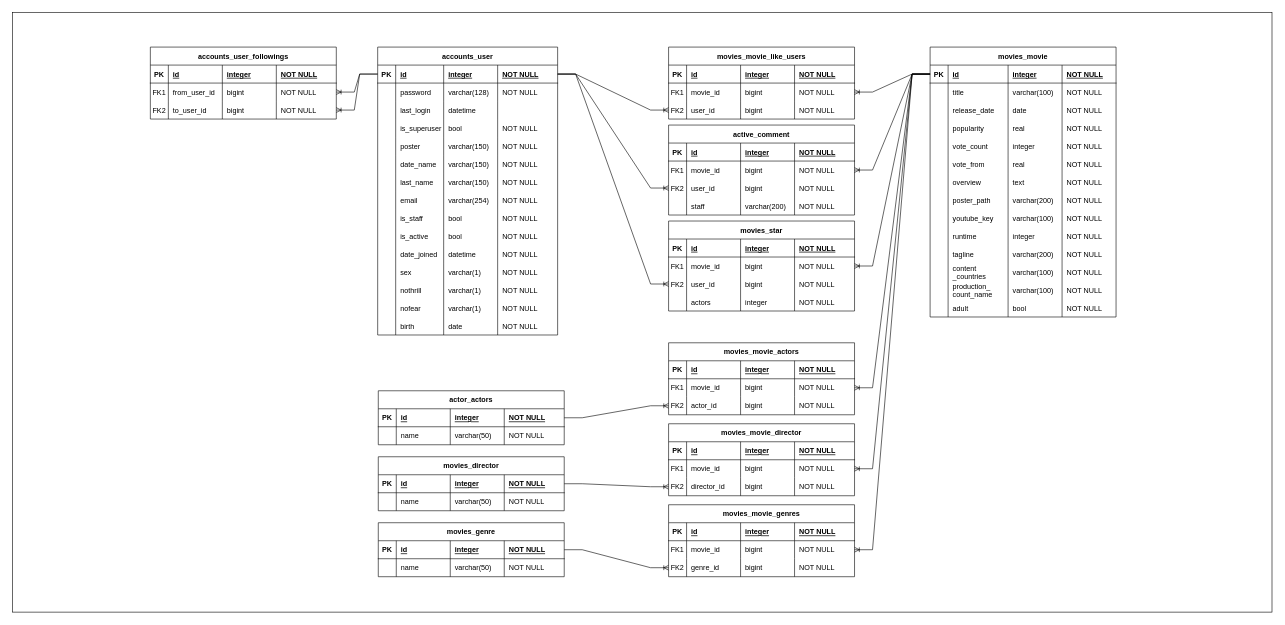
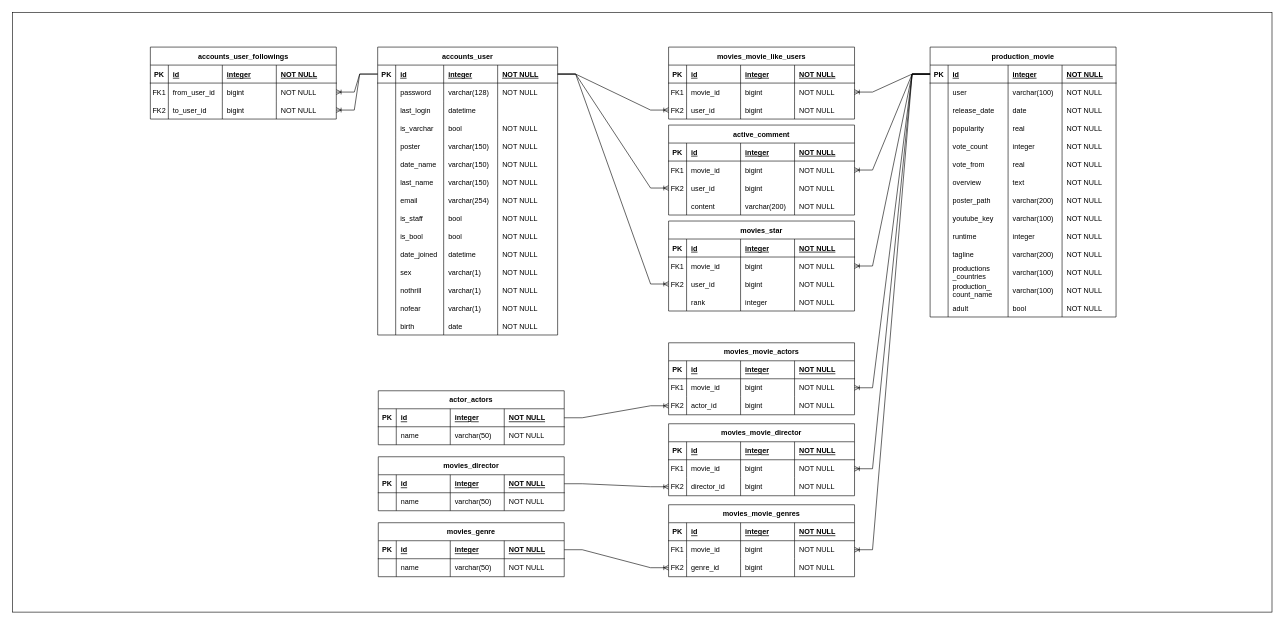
- <mxCell id="96" value="movies_movie" style="shape=table;startSize=30;container=1;collapsible=1;childLayout=tableLayout;fixedRows=1;rowLines=0;fontStyle=1;align=center;resizeLast=1;" vertex="1" parent="1"><mxGeometry x="1550" y="78" width="310" height="450" as="geometry" /></mxCell>
+ <mxCell id="96" value="production_movie" style="shape=table;startSize=30;container=1;collapsible=1;childLayout=tableLayout;fixedRows=1;rowLines=0;fontStyle=1;align=center;resizeLast=1;" vertex="1" parent="1"><mxGeometry x="1550" y="78" width="310" height="450" as="geometry" /></mxCell>
- <mxCell id="104" value="title" style="shape=partialRectangle;connectable=0;fillColor=none;top=0;left=0;bottom=0;right=0;align=left;spacingLeft=6;overflow=hidden;" vertex="1" parent="102"><mxGeometry x="30" width="100" height="30" as="geometry"><mxRectangle width="100" height="30" as="alternateBounds" /></mxGeometry></mxCell>
+ <mxCell id="104" value="user" style="shape=partialRectangle;connectable=0;fillColor=none;top=0;left=0;bottom=0;right=0;align=left;spacingLeft=6;overflow=hidden;" vertex="1" parent="102"><mxGeometry x="30" width="100" height="30" as="geometry"><mxRectangle width="100" height="30" as="alternateBounds" /></mxGeometry></mxCell>
- <mxCell id="22" value="is_superuser" style="shape=partialRectangle;connectable=0;fillColor=none;top=0;left=0;bottom=0;right=0;align=left;spacingLeft=6;overflow=hidden;" vertex="1" parent="20"><mxGeometry x="30" width="80" height="30" as="geometry"><mxRectangle width="80" height="30" as="alternateBounds" /></mxGeometry></mxCell>
+ <mxCell id="22" value="is_varchar" style="shape=partialRectangle;connectable=0;fillColor=none;top=0;left=0;bottom=0;right=0;align=left;spacingLeft=6;overflow=hidden;" vertex="1" parent="20"><mxGeometry x="30" width="80" height="30" as="geometry"><mxRectangle width="80" height="30" as="alternateBounds" /></mxGeometry></mxCell>
- <mxCell id="239" value="staff" style="shape=partialRectangle;connectable=0;fillColor=none;top=0;left=0;bottom=0;right=0;align=left;spacingLeft=6;overflow=hidden;" vertex="1" parent="237"><mxGeometry x="30" width="90" height="30" as="geometry"><mxRectangle width="90" height="30" as="alternateBounds" /></mxGeometry></mxCell>
+ <mxCell id="239" value="content" style="shape=partialRectangle;connectable=0;fillColor=none;top=0;left=0;bottom=0;right=0;align=left;spacingLeft=6;overflow=hidden;" vertex="1" parent="237"><mxGeometry x="30" width="90" height="30" as="geometry"><mxRectangle width="90" height="30" as="alternateBounds" /></mxGeometry></mxCell>
- <mxCell id="52" value="is_active" style="shape=partialRectangle;connectable=0;fillColor=none;top=0;left=0;bottom=0;right=0;align=left;spacingLeft=6;overflow=hidden;" vertex="1" parent="50"><mxGeometry x="30" width="80" height="30" as="geometry"><mxRectangle width="80" height="30" as="alternateBounds" /></mxGeometry></mxCell>
+ <mxCell id="52" value="is_bool" style="shape=partialRectangle;connectable=0;fillColor=none;top=0;left=0;bottom=0;right=0;align=left;spacingLeft=6;overflow=hidden;" vertex="1" parent="50"><mxGeometry x="30" width="80" height="30" as="geometry"><mxRectangle width="80" height="30" as="alternateBounds" /></mxGeometry></mxCell>
- <mxCell id="154" value="content&#10;_countries" style="shape=partialRectangle;connectable=0;fillColor=none;top=0;left=0;bottom=0;right=0;align=left;spacingLeft=6;overflow=hidden;" vertex="1" parent="152"><mxGeometry x="30" width="100" height="30" as="geometry"><mxRectangle width="100" height="30" as="alternateBounds" /></mxGeometry></mxCell>
+ <mxCell id="154" value="productions&#10;_countries" style="shape=partialRectangle;connectable=0;fillColor=none;top=0;left=0;bottom=0;right=0;align=left;spacingLeft=6;overflow=hidden;" vertex="1" parent="152"><mxGeometry x="30" width="100" height="30" as="geometry"><mxRectangle width="100" height="30" as="alternateBounds" /></mxGeometry></mxCell>
- <mxCell id="218" value="actors" style="shape=partialRectangle;connectable=0;fillColor=none;top=0;left=0;bottom=0;right=0;align=left;spacingLeft=6;overflow=hidden;" vertex="1" parent="216"><mxGeometry x="30" width="90" height="30" as="geometry"><mxRectangle width="90" height="30" as="alternateBounds" /></mxGeometry></mxCell>
+ <mxCell id="218" value="rank" style="shape=partialRectangle;connectable=0;fillColor=none;top=0;left=0;bottom=0;right=0;align=left;spacingLeft=6;overflow=hidden;" vertex="1" parent="216"><mxGeometry x="30" width="90" height="30" as="geometry"><mxRectangle width="90" height="30" as="alternateBounds" /></mxGeometry></mxCell>
